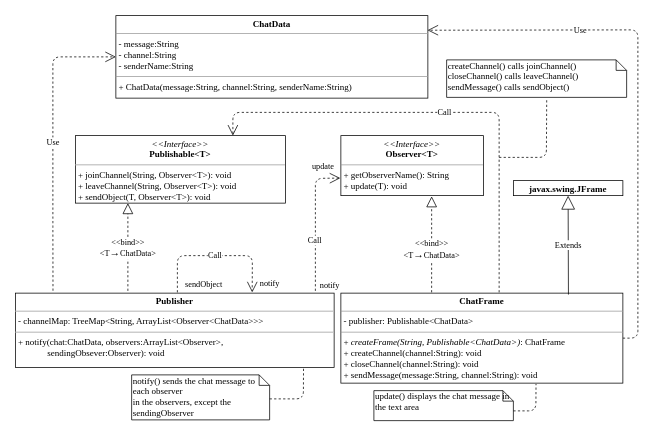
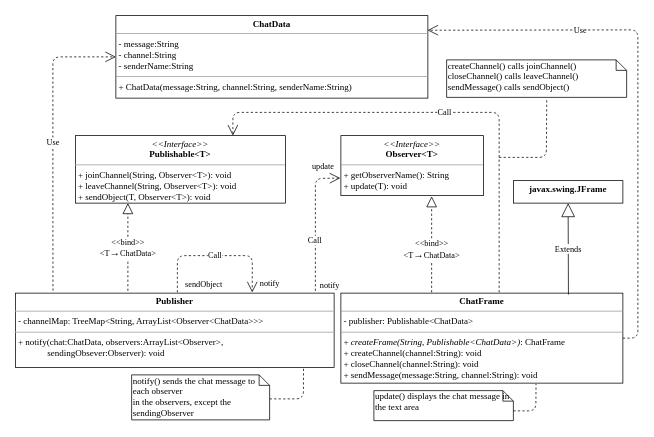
- <mxCell id="5" value="&lt;p style=&quot;margin: 0px ; margin-top: 4px ; text-align: center&quot;&gt;&lt;b&gt;javax.swing.JFrame&lt;/b&gt;&lt;/p&gt;" style="verticalAlign=top;align=left;overflow=fill;fontSize=12;fontFamily=Verdana;html=1;" vertex="1" parent="1"><mxGeometry x="684" y="240" width="146" height="20" as="geometry" /></mxCell>
+ <mxCell id="5" value="&lt;p style=&quot;margin: 0px ; margin-top: 4px ; text-align: center&quot;&gt;&lt;b&gt;javax.swing.JFrame&lt;/b&gt;&lt;/p&gt;" style="verticalAlign=top;align=left;overflow=fill;fontSize=12;fontFamily=Verdana;html=1;" vertex="1" parent="1"><mxGeometry x="684" y="240" width="146" height="30" as="geometry" /></mxCell>
